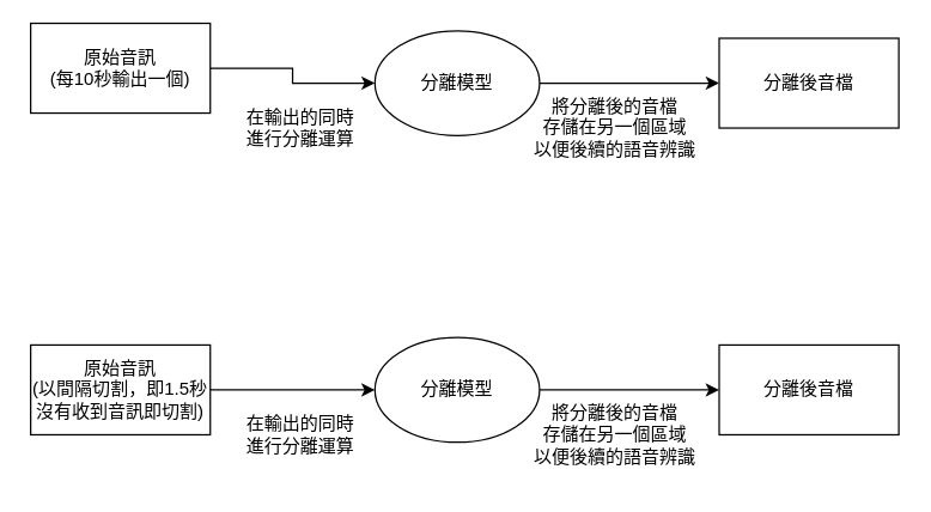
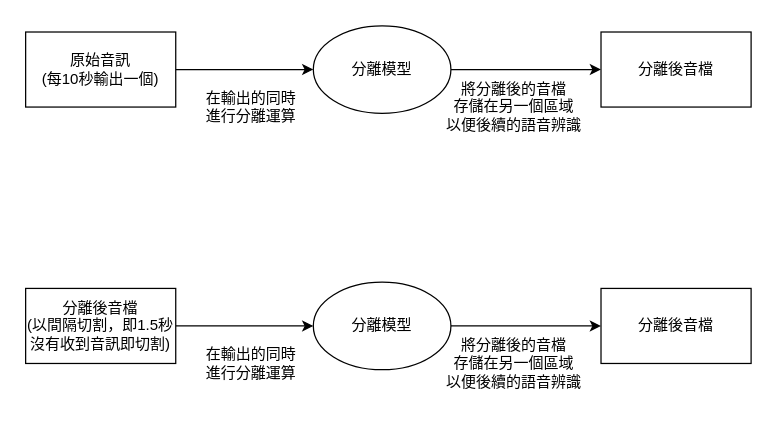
- <mxCell id="3" value="原始音訊&lt;div&gt;(每10秒輸出一個)&lt;/div&gt;" style="rounded=0;whiteSpace=wrap;html=1;" parent="1" vertex="1"><mxGeometry x="20" y="15" width="120" height="60" as="geometry" /></mxCell>
+ <mxCell id="3" value="原始音訊&lt;div&gt;(每10秒輸出一個)&lt;/div&gt;" style="rounded=0;whiteSpace=wrap;html=1;" parent="1" vertex="1"><mxGeometry x="20" y="25" width="120" height="60" as="geometry" /></mxCell>
- <mxCell id="10" value="原始音訊&lt;div&gt;(以間隔切割，即1.5秒沒有收到音訊即切割)&lt;/div&gt;" style="rounded=0;whiteSpace=wrap;html=1;" vertex="1" parent="1"><mxGeometry x="20" y="230" width="120" height="60" as="geometry" /></mxCell>
+ <mxCell id="10" value="分離後音檔&lt;div&gt;(以間隔切割，即1.5秒沒有收到音訊即切割)&lt;/div&gt;" style="rounded=0;whiteSpace=wrap;html=1;" vertex="1" parent="1"><mxGeometry x="20" y="230" width="120" height="60" as="geometry" /></mxCell>
